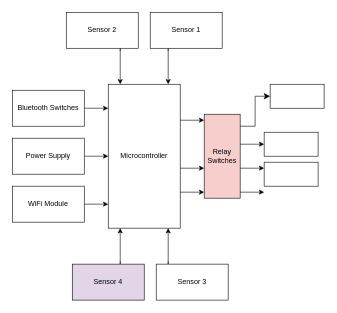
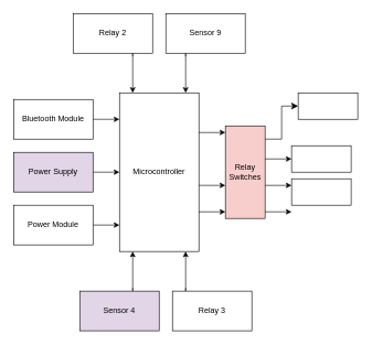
- <mxCell id="18" value="Sensor 2" style="rounded=0;whiteSpace=wrap;html=1;" vertex="1" parent="1"><mxGeometry x="110" y="20" width="120" height="60" as="geometry" /></mxCell>
+ <mxCell id="18" value="Relay 2" style="rounded=0;whiteSpace=wrap;html=1;" vertex="1" parent="1"><mxGeometry x="110" y="20" width="120" height="60" as="geometry" /></mxCell>
- <mxCell id="19" value="Sensor 1" style="rounded=0;whiteSpace=wrap;html=1;" vertex="1" parent="1"><mxGeometry x="250" y="20" width="120" height="60" as="geometry" /></mxCell>
+ <mxCell id="19" value="Sensor 9" style="rounded=0;whiteSpace=wrap;html=1;" vertex="1" parent="1"><mxGeometry x="250" y="20" width="120" height="60" as="geometry" /></mxCell>
- <mxCell id="6" value="Bluetooth Switches" style="rounded=0;whiteSpace=wrap;html=1;" vertex="1" parent="1"><mxGeometry x="20" y="150" width="120" height="60" as="geometry" /></mxCell>
+ <mxCell id="6" value="Bluetooth Module" style="rounded=0;whiteSpace=wrap;html=1;" vertex="1" parent="1"><mxGeometry x="20" y="150" width="120" height="60" as="geometry" /></mxCell>
- <mxCell id="7" value="Power Supply" style="rounded=0;whiteSpace=wrap;html=1;" vertex="1" parent="1"><mxGeometry x="20" y="230" width="120" height="60" as="geometry" /></mxCell>
+ <mxCell id="7" value="Power Supply" style="rounded=0;whiteSpace=wrap;html=1;fillColor=#e1d5e7;" vertex="1" parent="1"><mxGeometry x="20" y="230" width="120" height="60" as="geometry" /></mxCell>
- <mxCell id="8" value="WiFi Module" style="rounded=0;whiteSpace=wrap;html=1;" vertex="1" parent="1"><mxGeometry x="20" y="310" width="120" height="60" as="geometry" /></mxCell>
+ <mxCell id="8" value="Power Module" style="rounded=0;whiteSpace=wrap;html=1;" vertex="1" parent="1"><mxGeometry x="20" y="310" width="120" height="60" as="geometry" /></mxCell>
- <mxCell id="15" value="Sensor 3" style="rounded=0;whiteSpace=wrap;html=1;" vertex="1" parent="1"><mxGeometry x="260" y="440" width="120" height="60" as="geometry" /></mxCell>
+ <mxCell id="15" value="Relay 3" style="rounded=0;whiteSpace=wrap;html=1;" vertex="1" parent="1"><mxGeometry x="260" y="440" width="120" height="60" as="geometry" /></mxCell>
